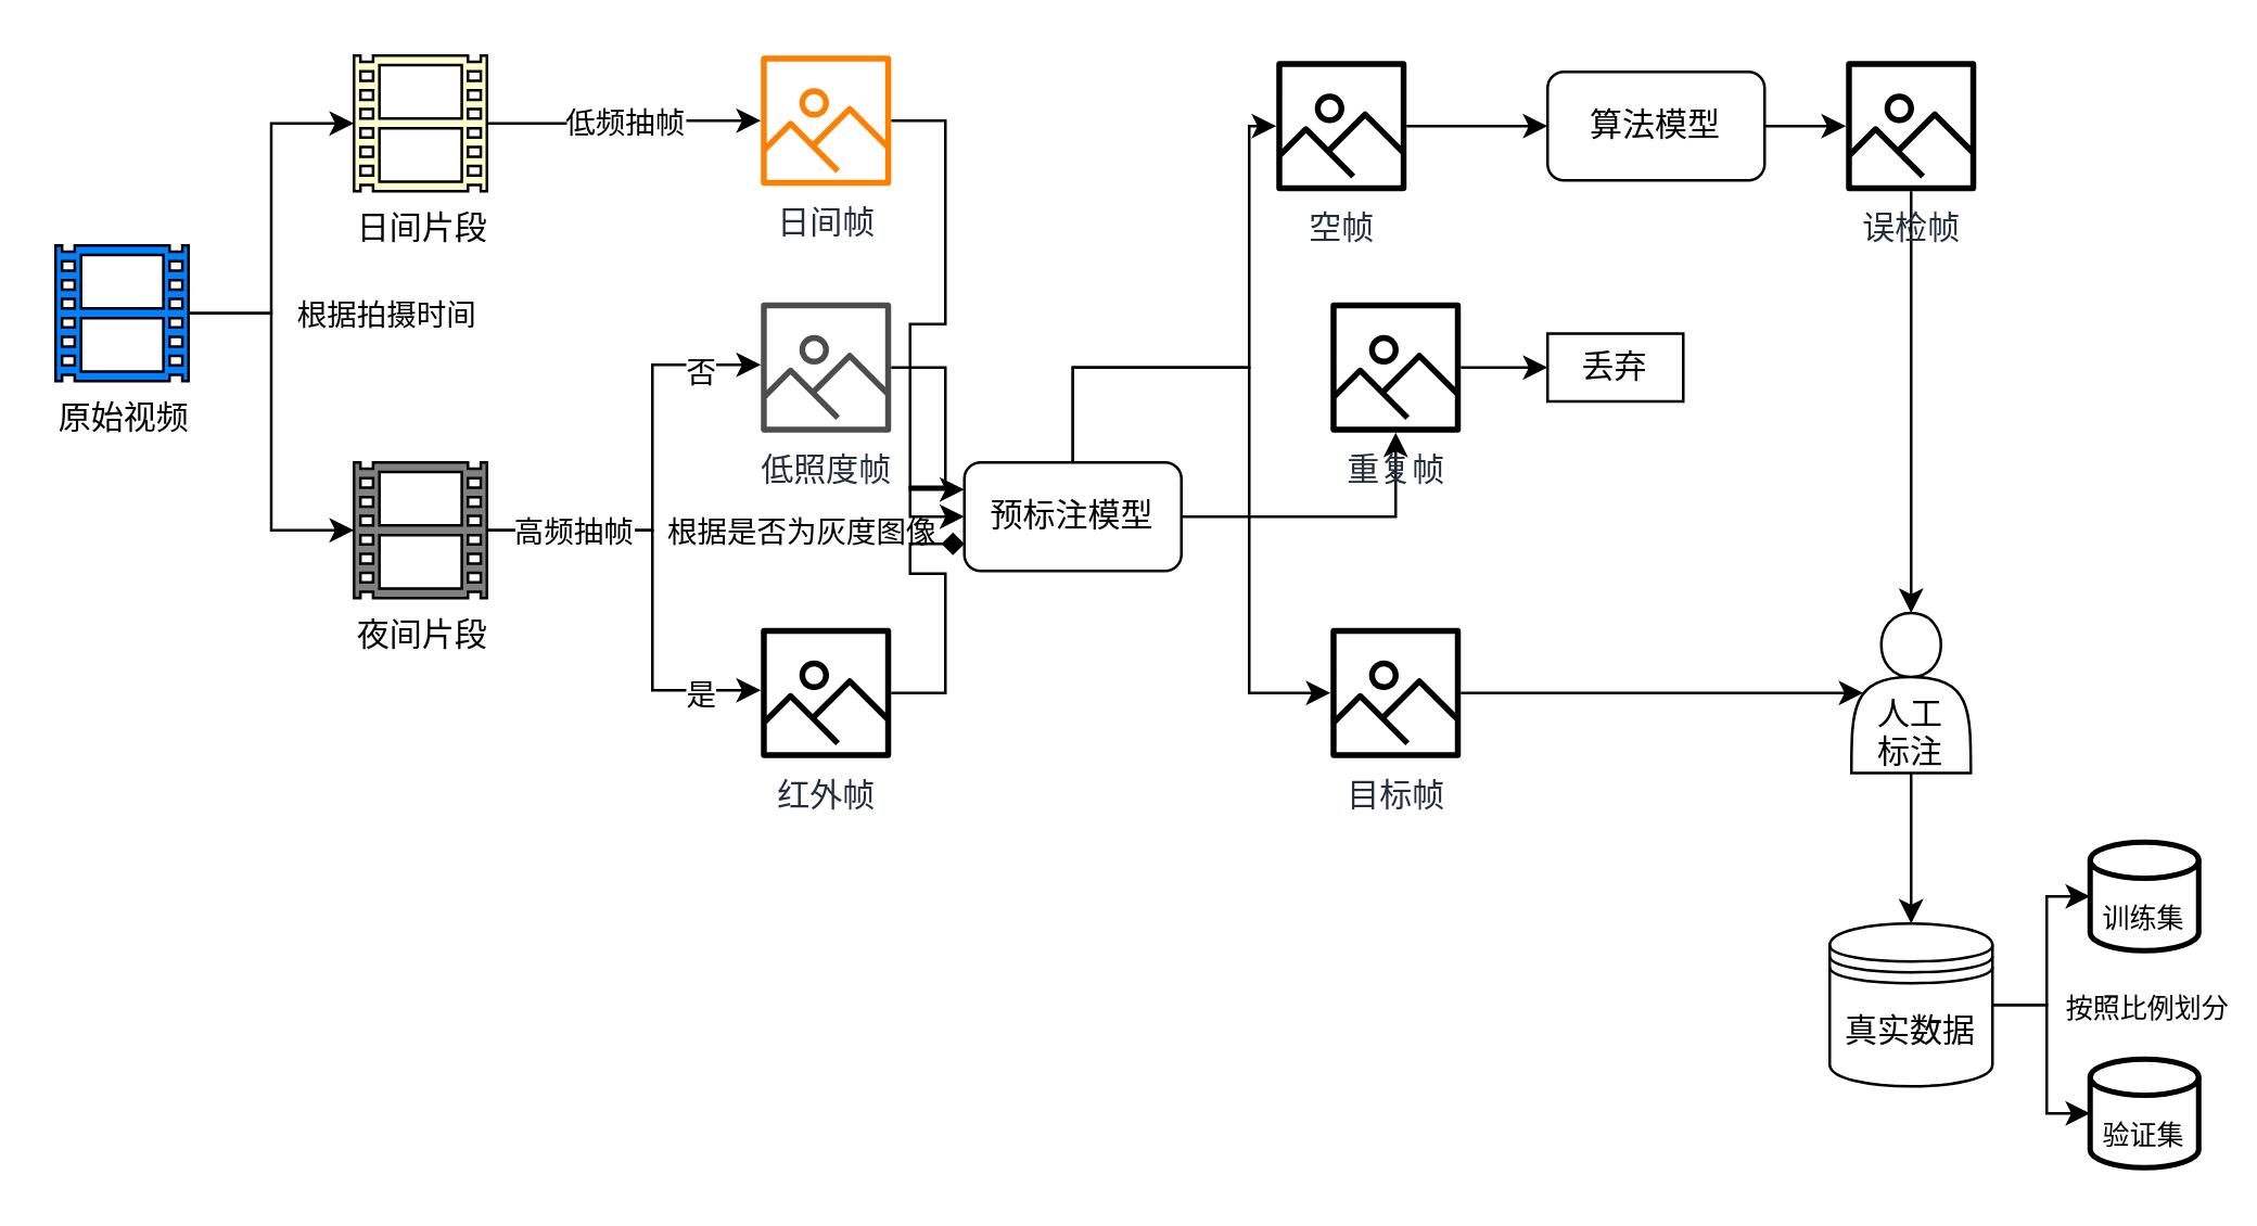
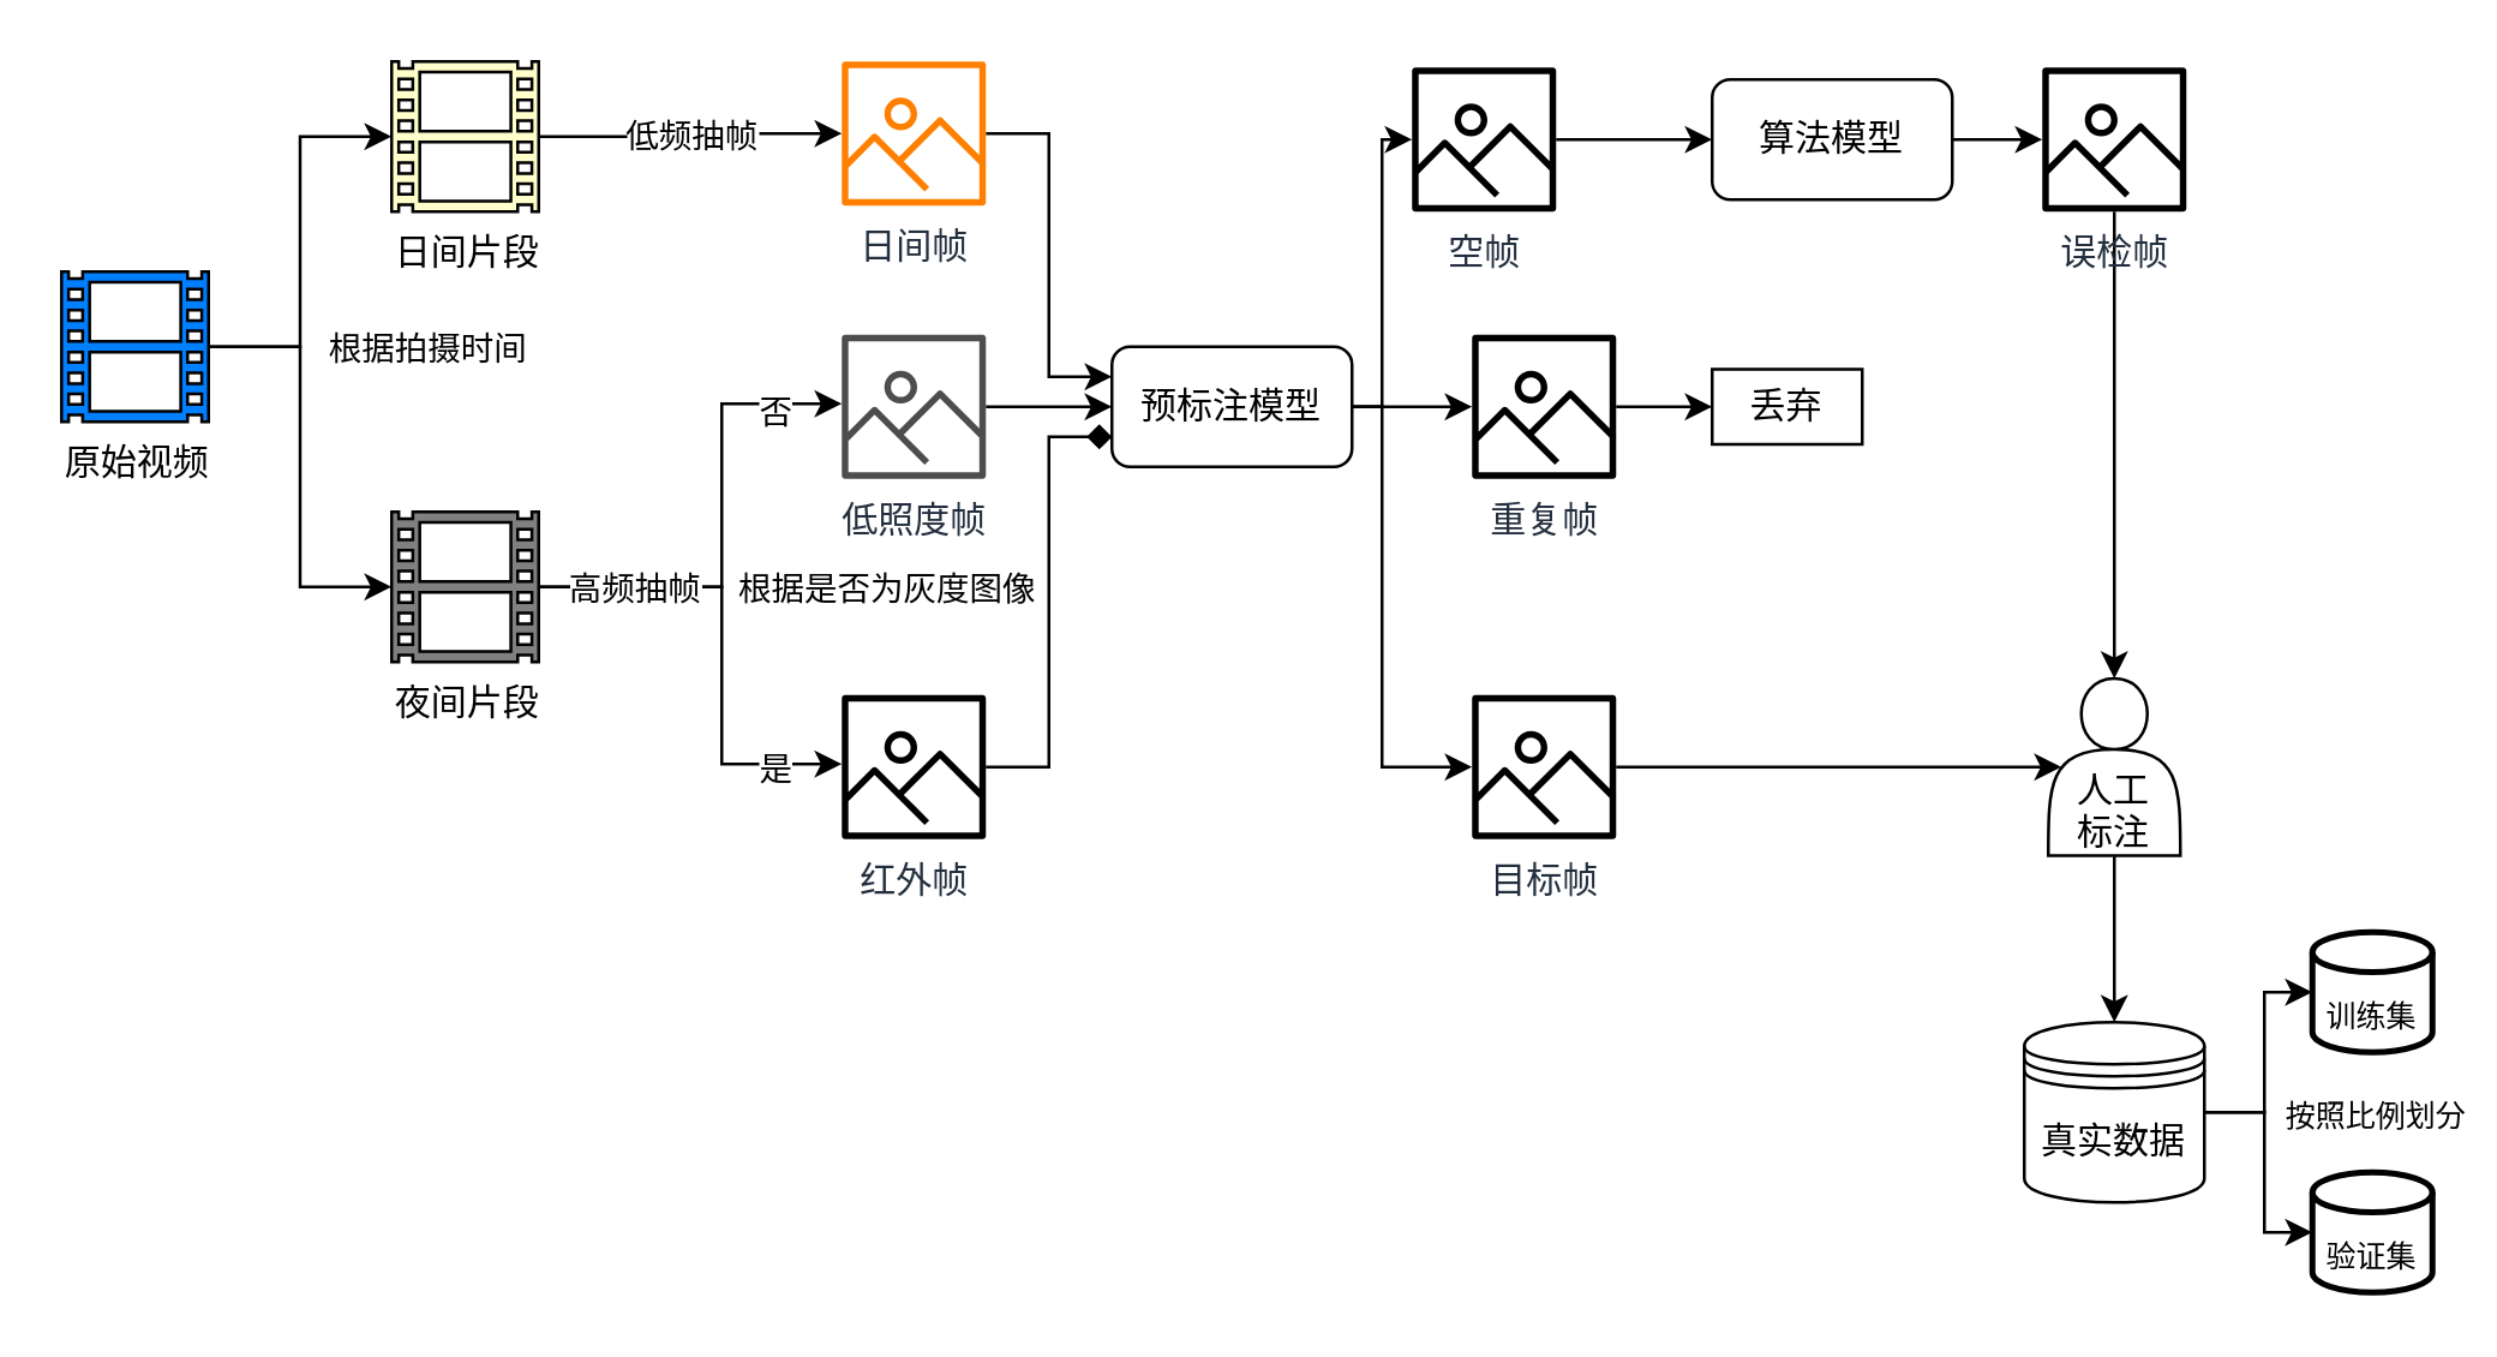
- <mxCell id="24" value="预标注模型" style="rounded=1;whiteSpace=wrap;html=1;strokeColor=default;fillColor=#FFFFFF;" vertex="1" parent="1"><mxGeometry x="355" y="170" width="80" height="40" as="geometry" /></mxCell>
+ <mxCell id="24" value="预标注模型" style="rounded=1;whiteSpace=wrap;html=1;strokeColor=default;fillColor=#FFFFFF;" vertex="1" parent="1"><mxGeometry x="370" y="115" width="80" height="40" as="geometry" /></mxCell>
